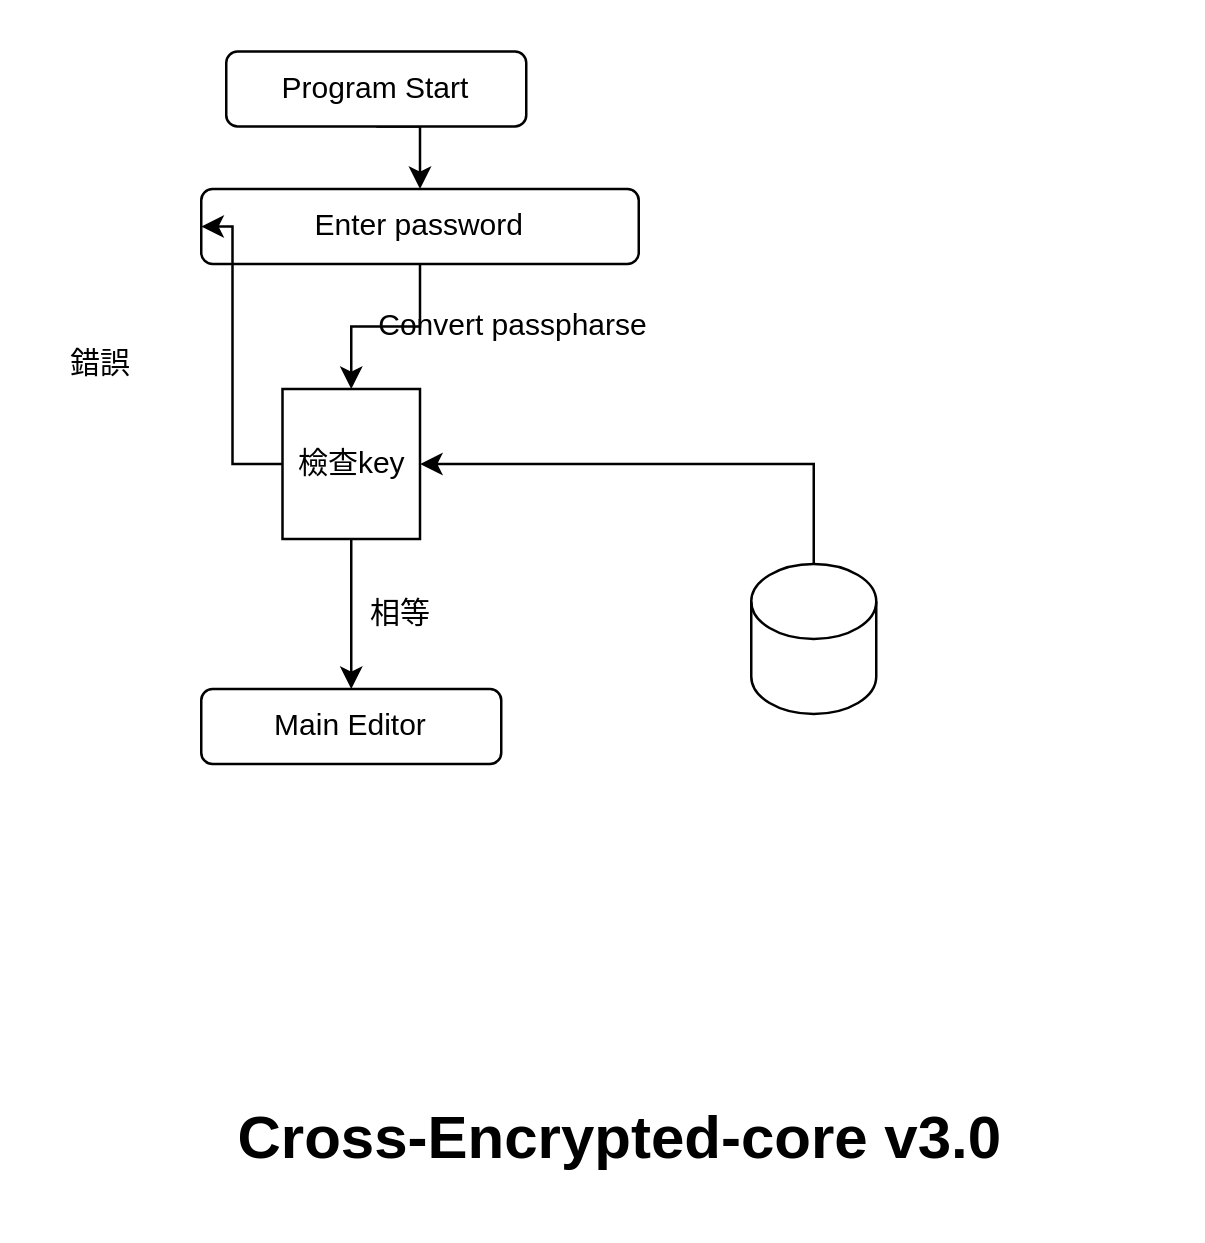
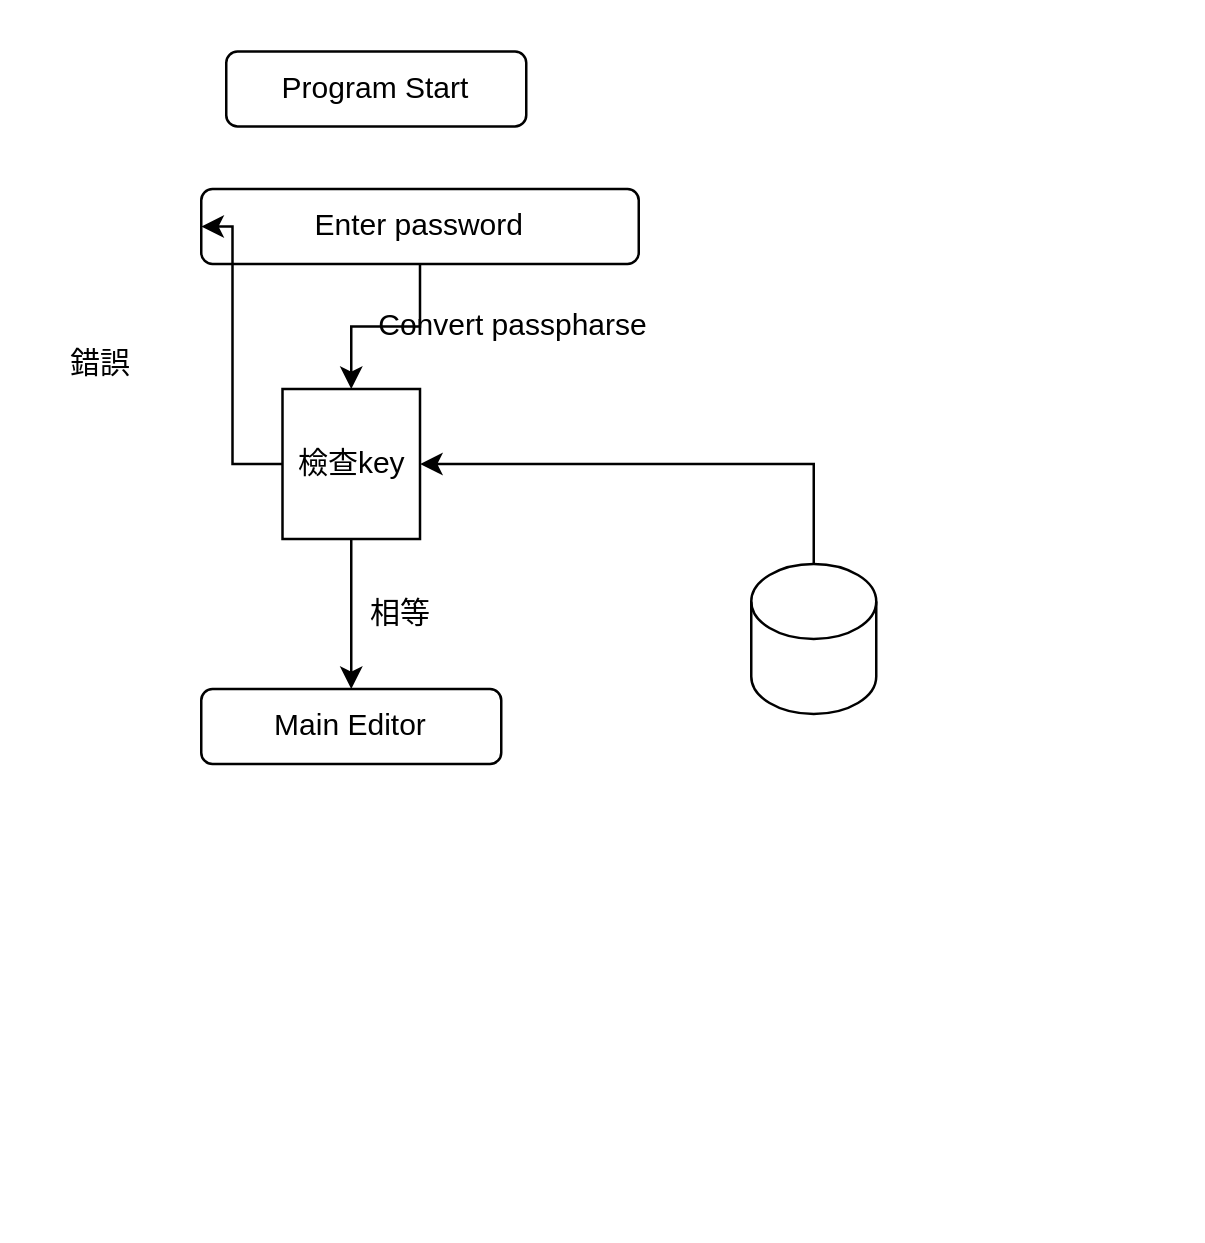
- <mxCell id="2" style="edgeStyle=orthogonalEdgeStyle;rounded=0;orthogonalLoop=1;jettySize=auto;html=1;exitX=0.5;exitY=1;exitDx=0;exitDy=0;entryX=0.5;entryY=0;entryDx=0;entryDy=0;" edge="1" parent="1" source="3" target="6"><mxGeometry relative="1" as="geometry" /></mxCell>
- <mxCell id="4" value="&lt;h1&gt;Cross-Encrypted-core v3.0&lt;br&gt;&lt;/h1&gt;" style="text;html=1;strokeColor=none;fillColor=none;spacing=5;spacingTop=-20;whiteSpace=wrap;overflow=hidden;rounded=0;" parent="1" vertex="1"><mxGeometry x="90" y="435" width="370" height="40" as="geometry" /></mxCell>
